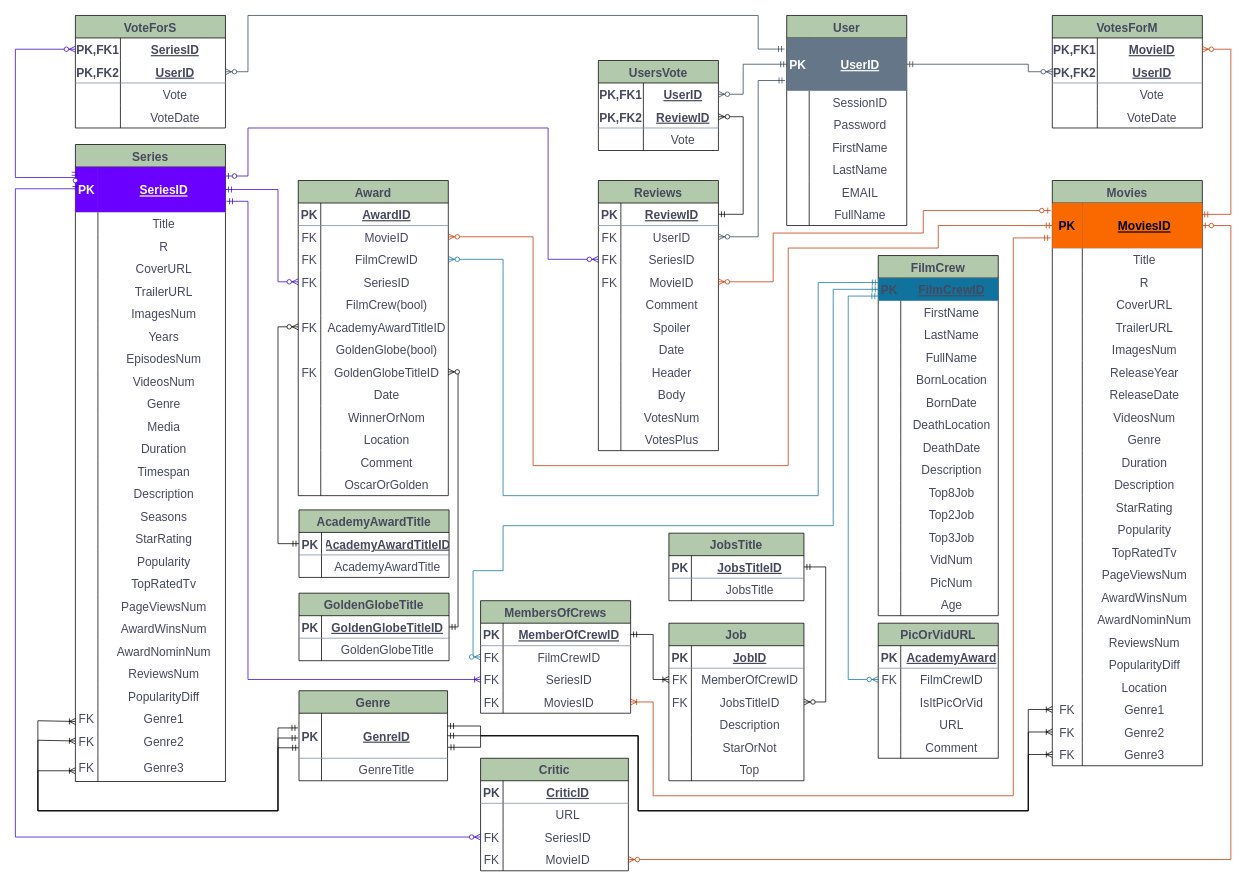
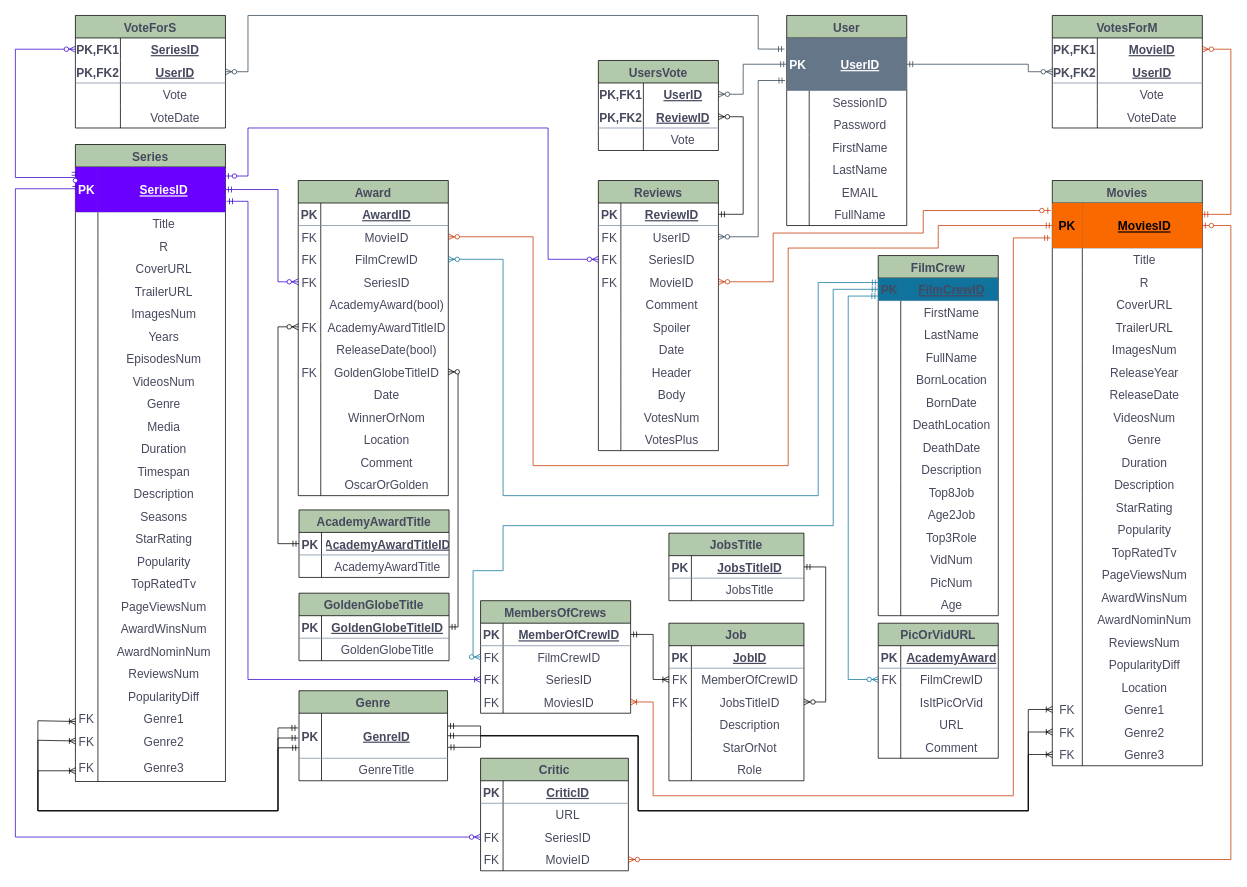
- <mxCell id="293" value="FilmCrew(bool)" style="shape=partialRectangle;connectable=0;fillColor=none;top=0;left=0;bottom=0;right=0;align=center;spacingLeft=6;overflow=hidden;fontSize=16;fontStyle=0;rounded=0;labelBackgroundColor=none;strokeColor=#788AA3;fontColor=#46495D;shadow=0;labelBorderColor=none;" parent="291" vertex="1"><mxGeometry x="30" width="170" height="30" as="geometry"><mxRectangle width="170" height="30" as="alternateBounds" /></mxGeometry></mxCell>
+ <mxCell id="293" value="AcademyAward(bool)" style="shape=partialRectangle;connectable=0;fillColor=none;top=0;left=0;bottom=0;right=0;align=center;spacingLeft=6;overflow=hidden;fontSize=16;fontStyle=0;rounded=0;labelBackgroundColor=none;strokeColor=#788AA3;fontColor=#46495D;shadow=0;labelBorderColor=none;" parent="291" vertex="1"><mxGeometry x="30" width="170" height="30" as="geometry"><mxRectangle width="170" height="30" as="alternateBounds" /></mxGeometry></mxCell>
- <mxCell id="299" value="GoldenGlobe(bool)" style="shape=partialRectangle;connectable=0;fillColor=none;top=0;left=0;bottom=0;right=0;align=center;spacingLeft=6;overflow=hidden;fontSize=16;fontStyle=0;rounded=0;labelBackgroundColor=none;strokeColor=#788AA3;fontColor=#46495D;shadow=0;labelBorderColor=none;" parent="297" vertex="1"><mxGeometry x="30" width="170" height="30" as="geometry"><mxRectangle width="170" height="30" as="alternateBounds" /></mxGeometry></mxCell>
+ <mxCell id="299" value="ReleaseDate(bool)" style="shape=partialRectangle;connectable=0;fillColor=none;top=0;left=0;bottom=0;right=0;align=center;spacingLeft=6;overflow=hidden;fontSize=16;fontStyle=0;rounded=0;labelBackgroundColor=none;strokeColor=#788AA3;fontColor=#46495D;shadow=0;labelBorderColor=none;" parent="297" vertex="1"><mxGeometry x="30" width="170" height="30" as="geometry"><mxRectangle width="170" height="30" as="alternateBounds" /></mxGeometry></mxCell>
- <mxCell id="387" value="Top2Job" style="shape=partialRectangle;connectable=0;fillColor=none;top=0;left=0;bottom=0;right=0;align=center;spacingLeft=6;overflow=hidden;fontSize=16;fontStyle=0;rounded=0;labelBackgroundColor=none;strokeColor=#788AA3;fontColor=#46495D;shadow=0;labelBorderColor=none;" parent="385" vertex="1"><mxGeometry x="30" width="130" height="30" as="geometry"><mxRectangle width="130" height="30" as="alternateBounds" /></mxGeometry></mxCell>
+ <mxCell id="387" value="Age2Job" style="shape=partialRectangle;connectable=0;fillColor=none;top=0;left=0;bottom=0;right=0;align=center;spacingLeft=6;overflow=hidden;fontSize=16;fontStyle=0;rounded=0;labelBackgroundColor=none;strokeColor=#788AA3;fontColor=#46495D;shadow=0;labelBorderColor=none;" parent="385" vertex="1"><mxGeometry x="30" width="130" height="30" as="geometry"><mxRectangle width="130" height="30" as="alternateBounds" /></mxGeometry></mxCell>
- <mxCell id="390" value="Top3Job" style="shape=partialRectangle;connectable=0;fillColor=none;top=0;left=0;bottom=0;right=0;align=center;spacingLeft=6;overflow=hidden;fontSize=16;fontStyle=0;rounded=0;labelBackgroundColor=none;strokeColor=#788AA3;fontColor=#46495D;shadow=0;labelBorderColor=none;" parent="388" vertex="1"><mxGeometry x="30" width="130" height="30" as="geometry"><mxRectangle width="130" height="30" as="alternateBounds" /></mxGeometry></mxCell>
+ <mxCell id="390" value="Top3Role" style="shape=partialRectangle;connectable=0;fillColor=none;top=0;left=0;bottom=0;right=0;align=center;spacingLeft=6;overflow=hidden;fontSize=16;fontStyle=0;rounded=0;labelBackgroundColor=none;strokeColor=#788AA3;fontColor=#46495D;shadow=0;labelBorderColor=none;" parent="388" vertex="1"><mxGeometry x="30" width="130" height="30" as="geometry"><mxRectangle width="130" height="30" as="alternateBounds" /></mxGeometry></mxCell>
- <mxCell id="99" value="Top" style="shape=partialRectangle;connectable=0;fillColor=none;top=0;left=0;bottom=0;right=0;align=center;spacingLeft=6;overflow=hidden;fontSize=16;fontStyle=0;rounded=0;labelBackgroundColor=none;strokeColor=#788AA3;fontColor=#46495D;shadow=0;labelBorderColor=none;" parent="97" vertex="1"><mxGeometry x="30" width="150" height="30" as="geometry"><mxRectangle width="150" height="30" as="alternateBounds" /></mxGeometry></mxCell>
+ <mxCell id="99" value="Role" style="shape=partialRectangle;connectable=0;fillColor=none;top=0;left=0;bottom=0;right=0;align=center;spacingLeft=6;overflow=hidden;fontSize=16;fontStyle=0;rounded=0;labelBackgroundColor=none;strokeColor=#788AA3;fontColor=#46495D;shadow=0;labelBorderColor=none;" parent="97" vertex="1"><mxGeometry x="30" width="150" height="30" as="geometry"><mxRectangle width="150" height="30" as="alternateBounds" /></mxGeometry></mxCell>
